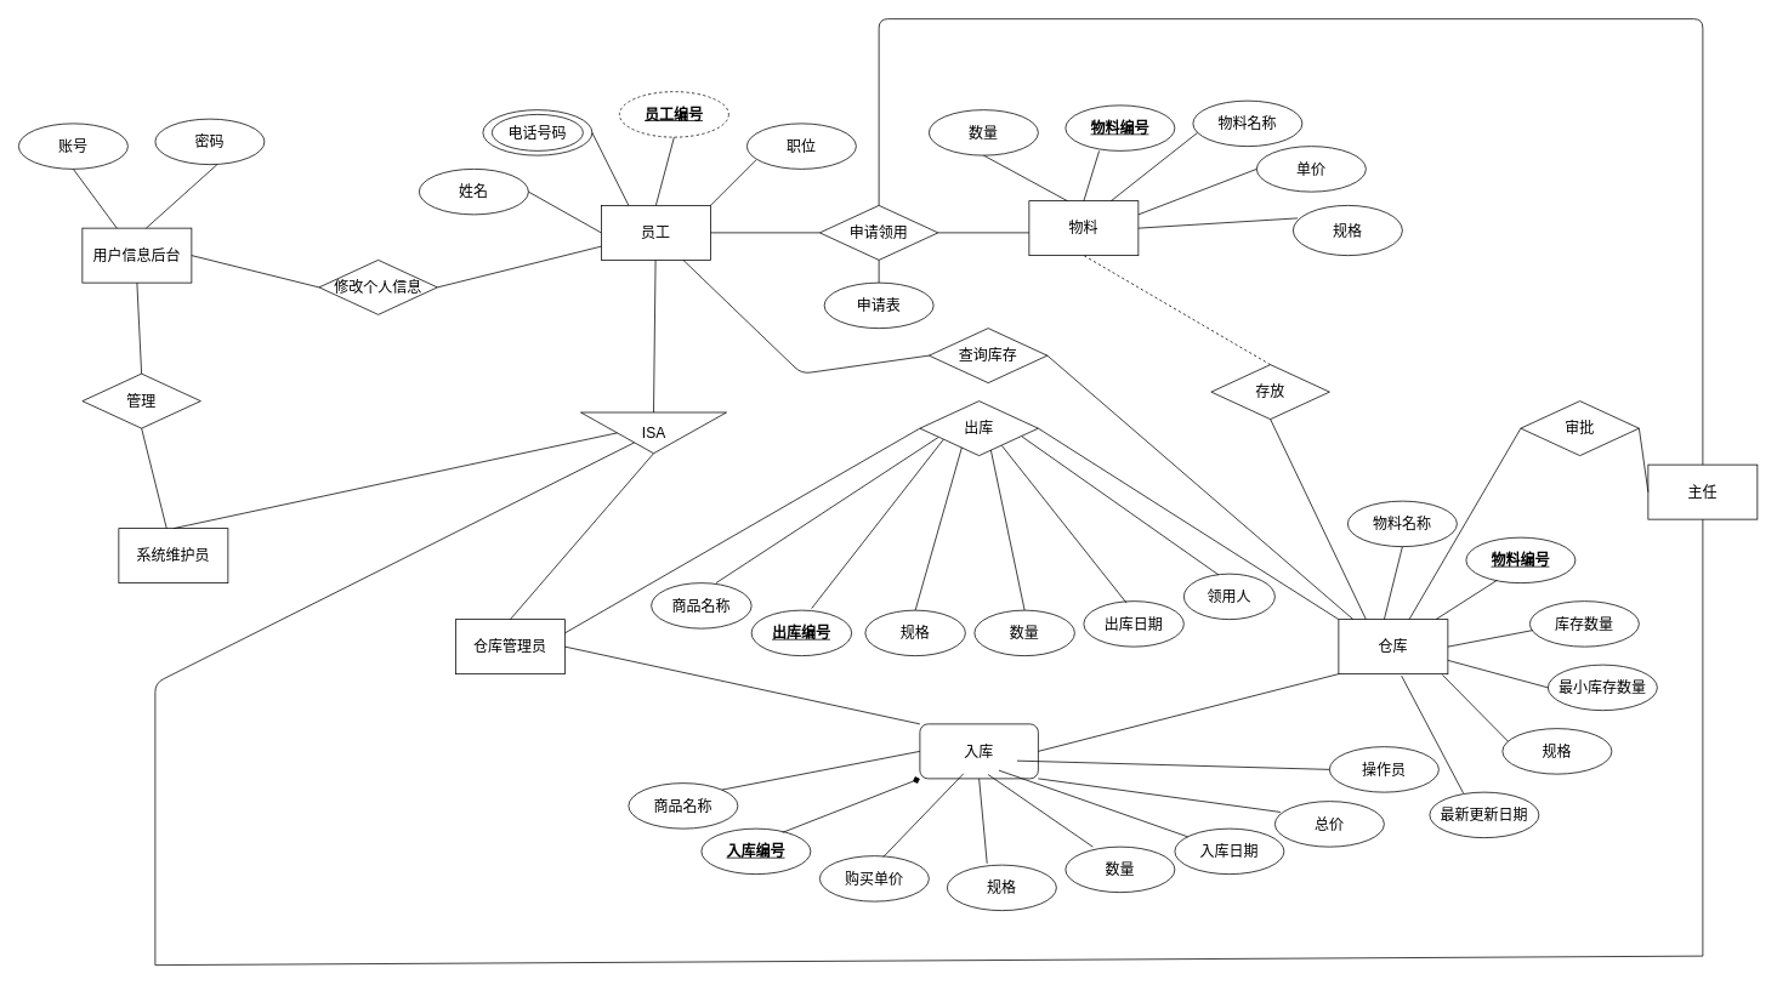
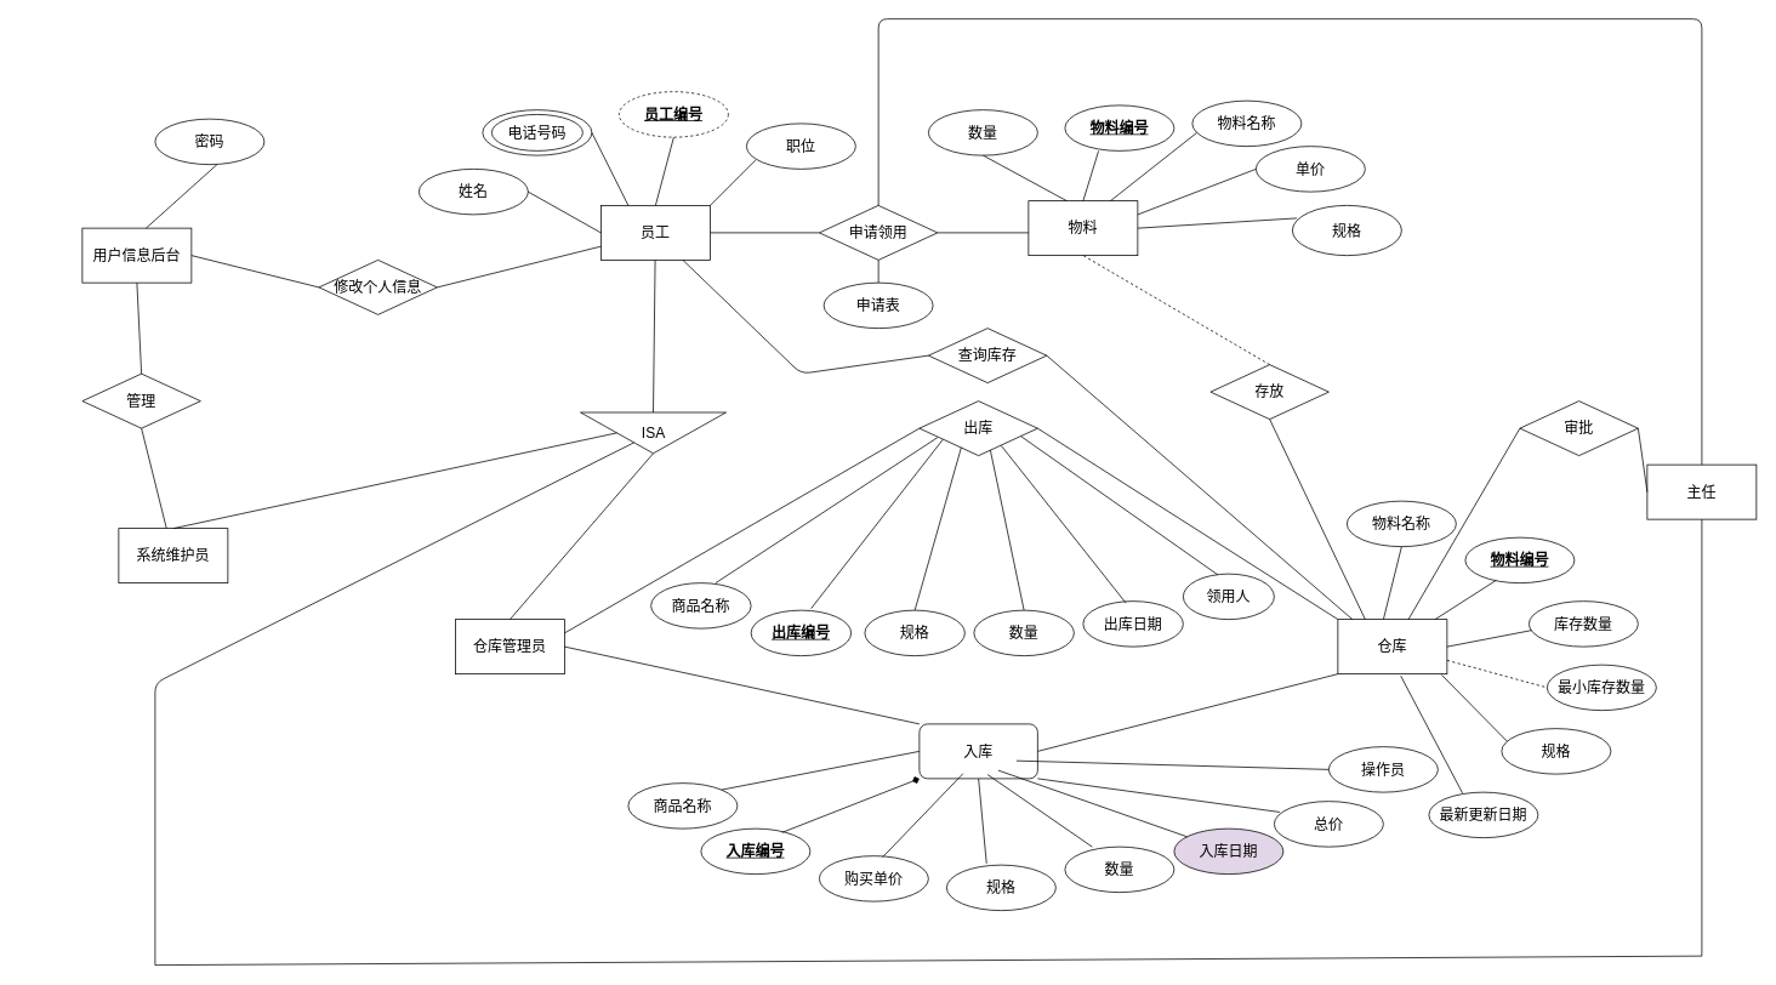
- <mxCell id="91" value="账号" style="ellipse;whiteSpace=wrap;html=1;fontSize=16;fontStyle=0" parent="1" vertex="1"><mxGeometry x="20" y="135" width="120" height="50" as="geometry" /></mxCell>
- <mxCell id="94" value="" style="endArrow=none;html=1;entryX=0.5;entryY=1;entryDx=0;entryDy=0;fontSize=16;fontStyle=0" parent="1" source="93" target="91" edge="1"><mxGeometry width="50" height="50" relative="1" as="geometry"><mxPoint x="60" y="260" as="sourcePoint" /><mxPoint x="110" y="210" as="targetPoint" /></mxGeometry></mxCell>
- <mxCell id="38" value="" style="endArrow=none;html=1;entryX=0;entryY=0.5;entryDx=0;entryDy=0;exitX=1;exitY=0.75;exitDx=0;exitDy=0;fontSize=16;fontStyle=0" parent="1" source="26" target="34" edge="1"><mxGeometry width="50" height="50" relative="1" as="geometry"><mxPoint x="1660" y="780" as="sourcePoint" /><mxPoint x="1710" y="730" as="targetPoint" /></mxGeometry></mxCell>
+ <mxCell id="38" value="" style="endArrow=none;html=1;entryX=0;entryY=0.5;entryDx=0;entryDy=0;exitX=1;exitY=0.75;exitDx=0;exitDy=0;fontSize=16;fontStyle=0;dashed=1;" parent="1" source="26" target="34" edge="1"><mxGeometry width="50" height="50" relative="1" as="geometry"><mxPoint x="1660" y="780" as="sourcePoint" /><mxPoint x="1710" y="730" as="targetPoint" /></mxGeometry></mxCell>
- <mxCell id="50" value="入库日期" style="ellipse;whiteSpace=wrap;html=1;fontSize=16;fontStyle=0" parent="1" vertex="1"><mxGeometry x="1290" y="910" width="120" height="50" as="geometry" /></mxCell>
+ <mxCell id="50" value="入库日期" style="ellipse;whiteSpace=wrap;html=1;fontSize=16;fontStyle=0;fillColor=#e1d5e7;" parent="1" vertex="1"><mxGeometry x="1290" y="910" width="120" height="50" as="geometry" /></mxCell>
